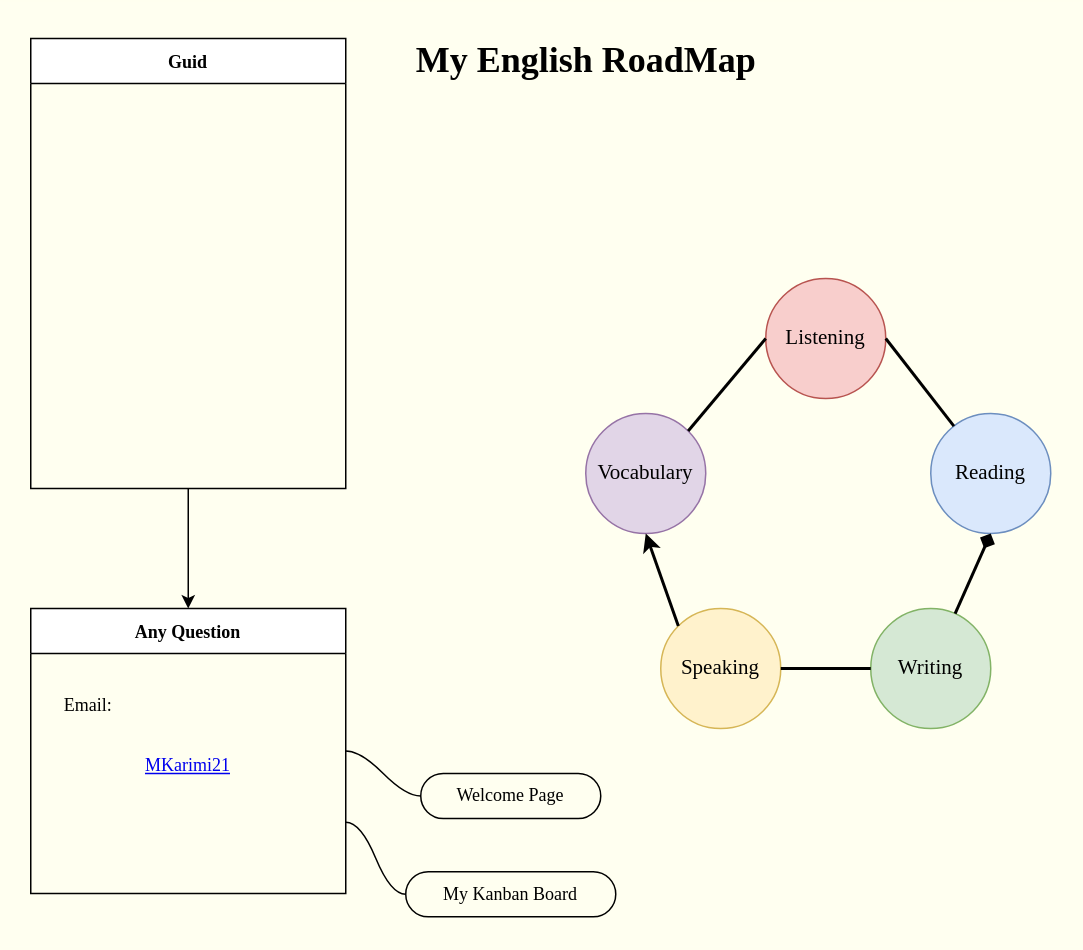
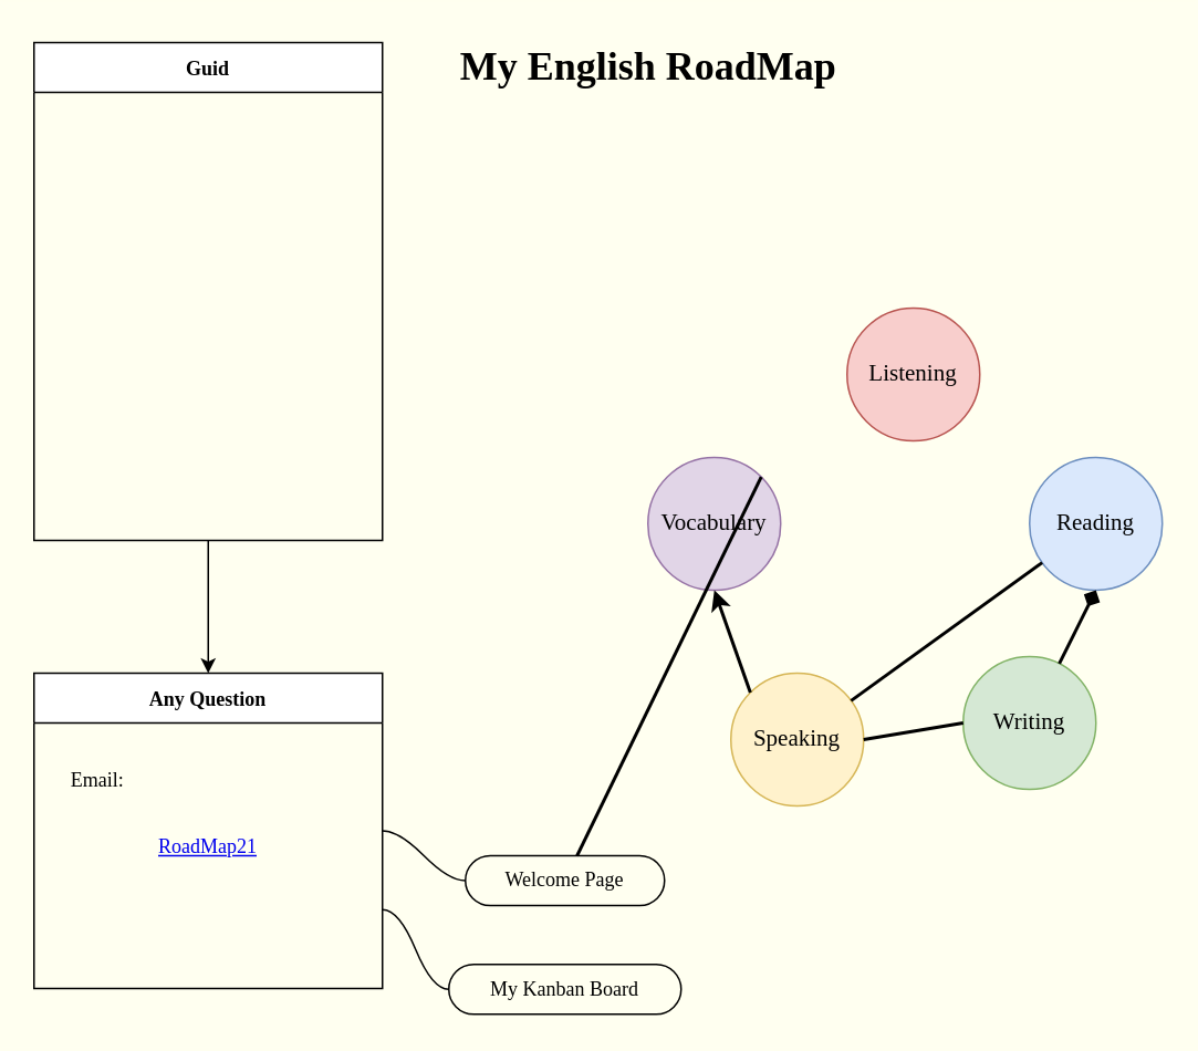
- <mxCell id="15" value="" style="endArrow=none;html=1;rounded=0;fontFamily=Ubuntu;fontSource=https%3A%2F%2Ffonts.googleapis.com%2Fcss%3Ffamily%3DUbuntu;fontSize=12;fontColor=default;entryX=1;entryY=0.5;entryDx=0;entryDy=0;strokeWidth=2;" parent="9" source="12" target="11" edge="1"><mxGeometry width="50" height="50" relative="1" as="geometry"><mxPoint x="320" y="350" as="sourcePoint" /><mxPoint x="370" y="300" as="targetPoint" /></mxGeometry></mxCell>
+ <mxCell id="15" value="" style="endArrow=none;html=1;rounded=0;fontFamily=Ubuntu;fontSource=https%3A%2F%2Ffonts.googleapis.com%2Fcss%3Ffamily%3DUbuntu;fontSize=12;fontColor=default;strokeWidth=2;" parent="9" source="12" target="10" edge="1"><mxGeometry width="50" height="50" relative="1" as="geometry"><mxPoint x="320" y="350" as="sourcePoint" /><mxPoint x="370" y="300" as="targetPoint" /></mxGeometry></mxCell>
- <mxCell id="19" value="" style="endArrow=none;html=1;rounded=0;strokeColor=default;strokeWidth=2;align=center;verticalAlign=middle;fontFamily=Ubuntu;fontSource=https%3A%2F%2Ffonts.googleapis.com%2Fcss%3Ffamily%3DUbuntu;fontSize=12;fontColor=default;labelBackgroundColor=default;entryX=0;entryY=0.5;entryDx=0;entryDy=0;exitX=1;exitY=0;exitDx=0;exitDy=0;" parent="9" source="14" target="11" edge="1"><mxGeometry width="50" height="50" relative="1" as="geometry"><mxPoint x="320" y="350" as="sourcePoint" /><mxPoint x="370" y="300" as="targetPoint" /></mxGeometry></mxCell>
+ <mxCell id="19" value="" style="endArrow=none;html=1;rounded=0;strokeColor=default;strokeWidth=2;align=center;verticalAlign=middle;fontFamily=Ubuntu;fontSource=https%3A%2F%2Ffonts.googleapis.com%2Fcss%3Ffamily%3DUbuntu;fontSize=12;fontColor=default;labelBackgroundColor=default;exitX=1;exitY=0;exitDx=0;exitDy=0;" parent="9" source="14" target="20" edge="1"><mxGeometry width="50" height="50" relative="1" as="geometry"><mxPoint x="320" y="350" as="sourcePoint" /><mxPoint x="370" y="300" as="targetPoint" /></mxGeometry></mxCell>
- <mxCell id="13" value="Writing" style="ellipse;whiteSpace=wrap;html=1;aspect=fixed;fontFamily=Ubuntu;fontSource=https%3A%2F%2Ffonts.googleapis.com%2Fcss%3Ffamily%3DUbuntu;fontSize=14;fillColor=#d5e8d4;strokeColor=#82b366;" parent="9" vertex="1"><mxGeometry x="190" y="220" width="80" height="80" as="geometry" /></mxCell>
+ <mxCell id="13" value="Writing" style="ellipse;whiteSpace=wrap;html=1;aspect=fixed;fontFamily=Ubuntu;fontSource=https%3A%2F%2Ffonts.googleapis.com%2Fcss%3Ffamily%3DUbuntu;fontSize=14;fillColor=#d5e8d4;strokeColor=#82b366;" parent="9" vertex="1"><mxGeometry x="190" y="210" width="80" height="80" as="geometry" /></mxCell>
- <mxCell id="6" value="MKarimi21" style="text;html=1;strokeColor=none;fillColor=none;whiteSpace=wrap;align=center;verticalAlign=middle;fontColor=#0000EE;fontStyle=4;rounded=0;pointerEvents=0;fontFamily=Ubuntu;fontSource=https%3A%2F%2Ffonts.googleapis.com%2Fcss%3Ffamily%3DUbuntu;fontSize=12;" vertex="1" parent="4"><mxGeometry x="75" y="85" width="60" height="40" as="geometry" /></mxCell>
+ <mxCell id="6" value="RoadMap21" style="text;html=1;strokeColor=none;fillColor=none;whiteSpace=wrap;align=center;verticalAlign=middle;fontColor=#0000EE;fontStyle=4;rounded=0;pointerEvents=0;fontFamily=Ubuntu;fontSource=https%3A%2F%2Ffonts.googleapis.com%2Fcss%3Ffamily%3DUbuntu;fontSize=12;" vertex="1" parent="4"><mxGeometry x="75" y="85" width="60" height="40" as="geometry" /></mxCell>
